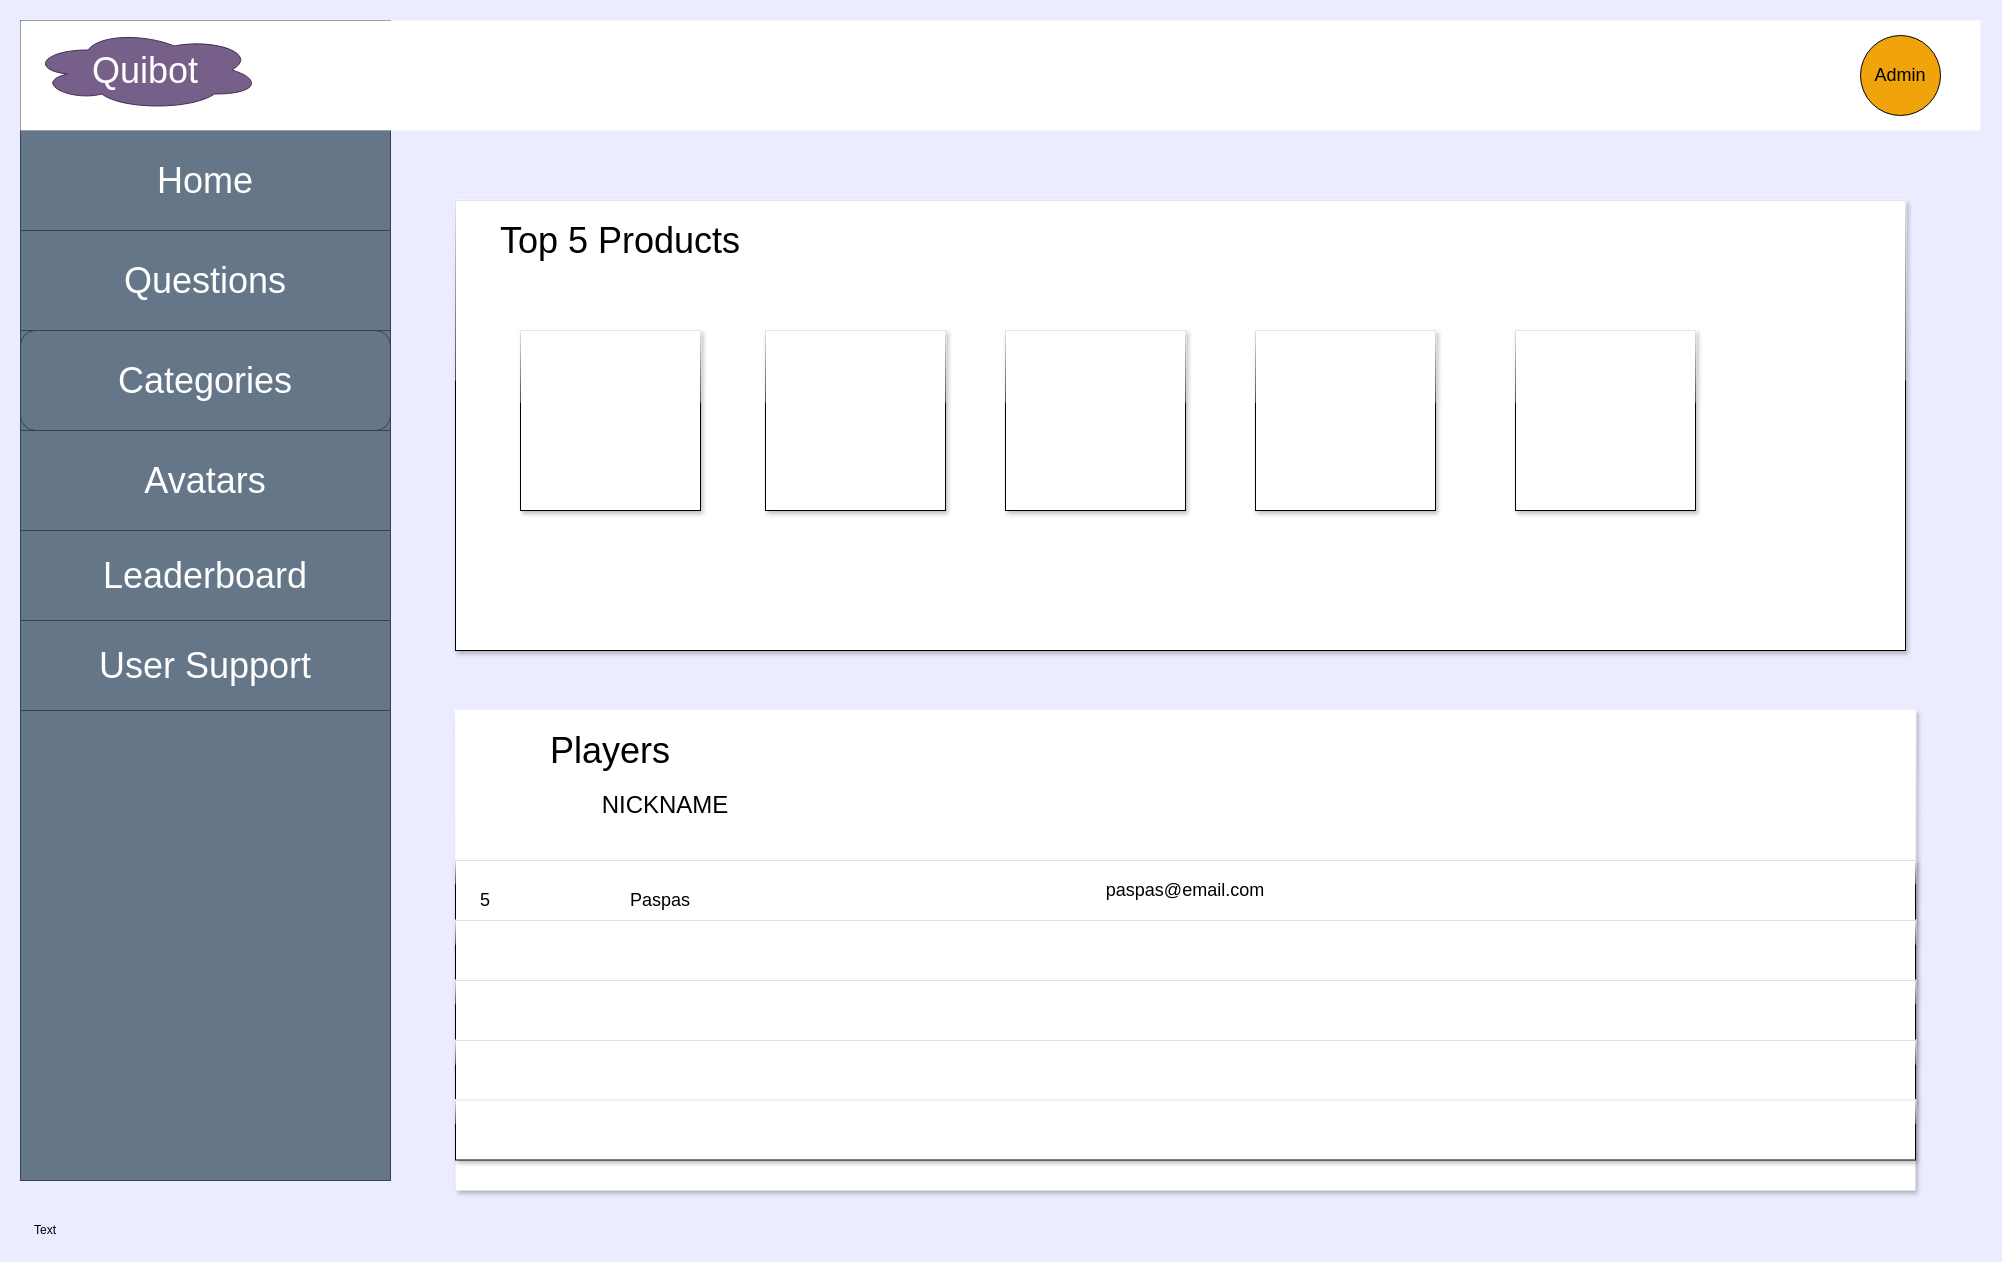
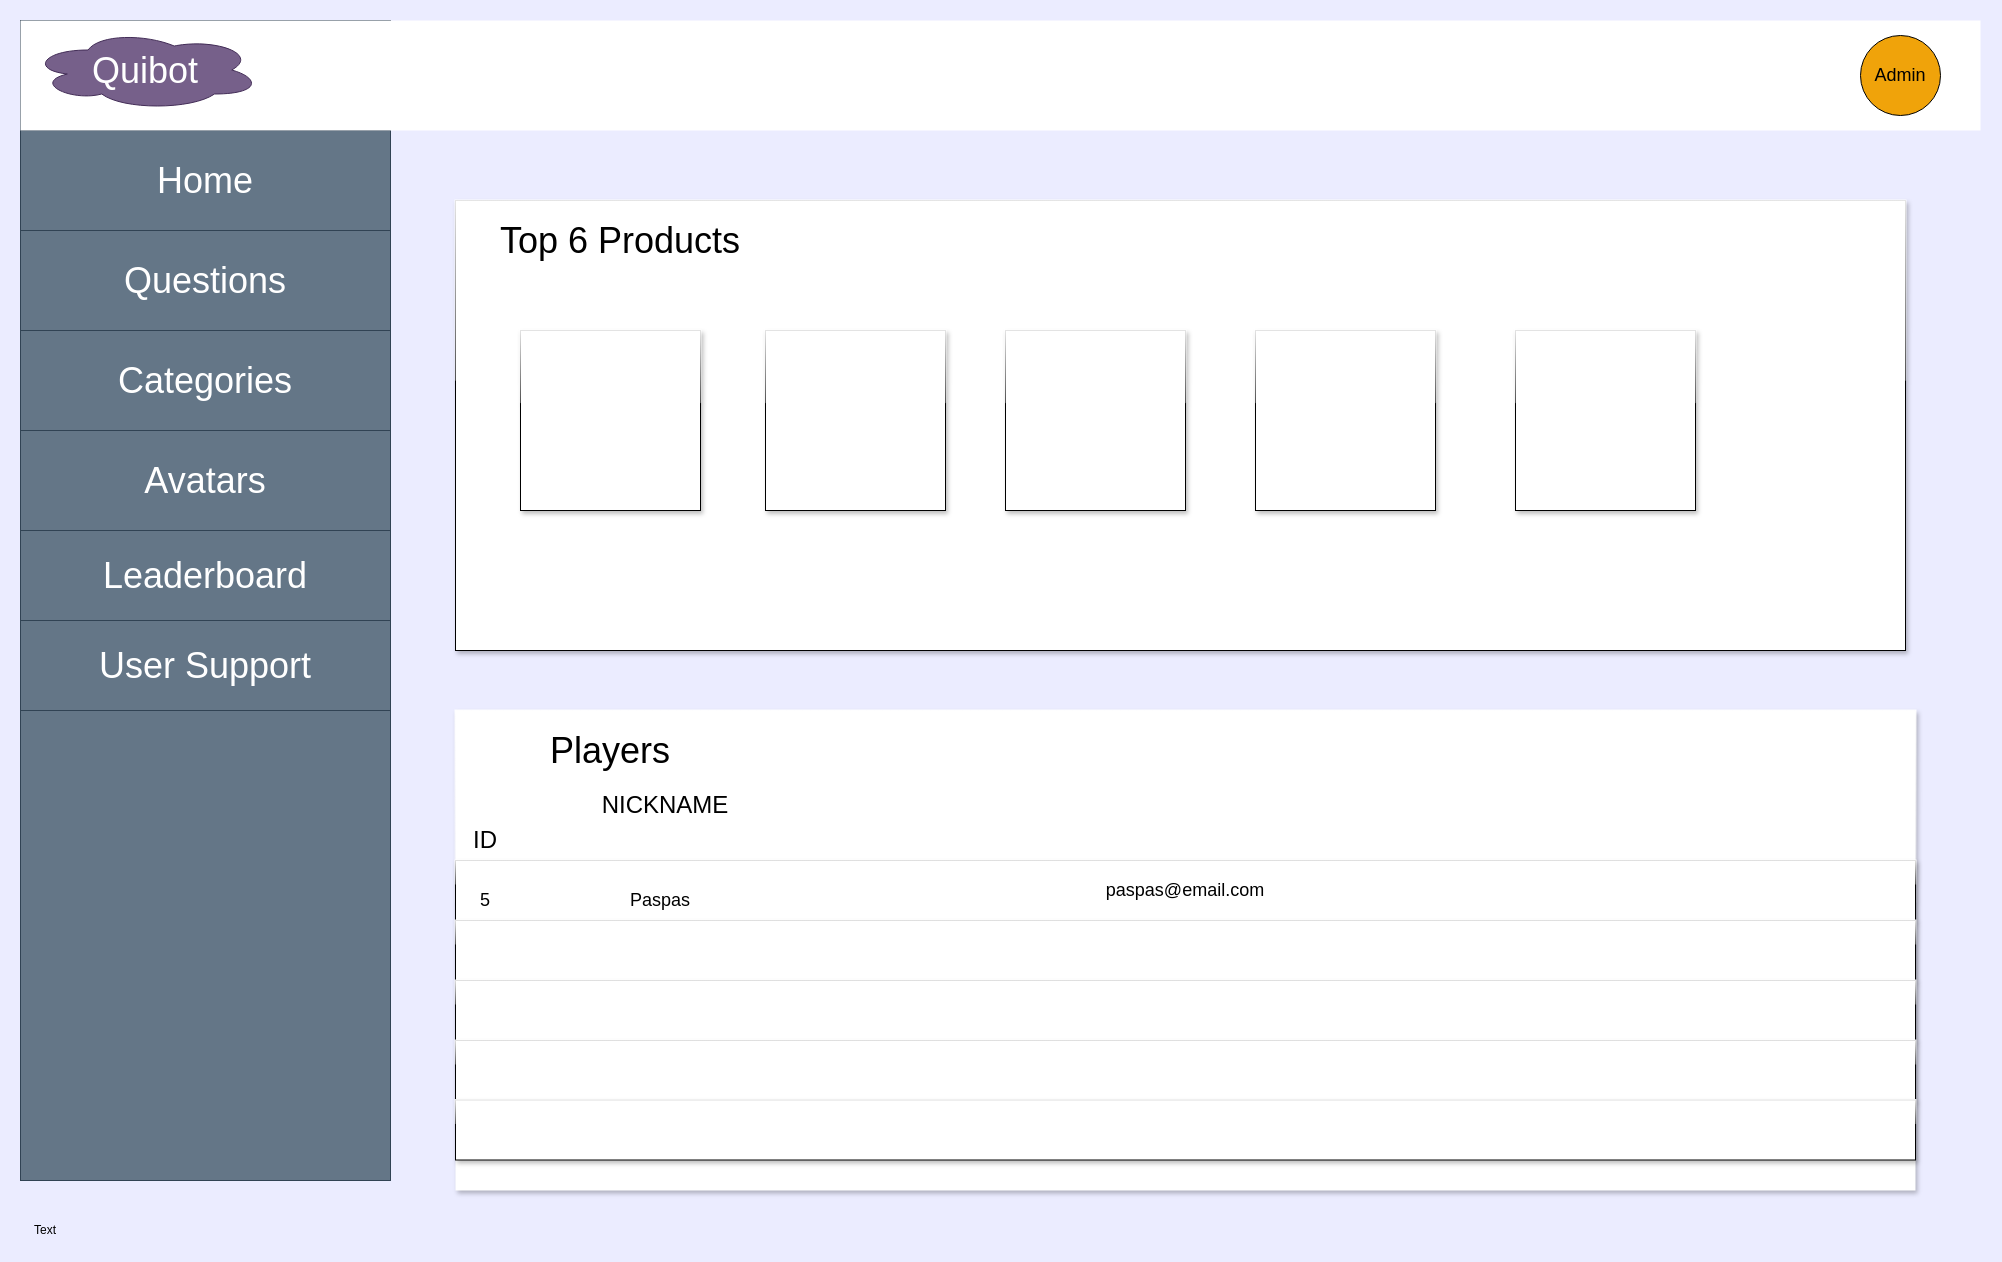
- <mxCell id="24" value="&lt;span style=&quot;font-size: 36px&quot;&gt;Top 5 Products&lt;/span&gt;" style="text;html=1;strokeColor=none;fillColor=none;align=center;verticalAlign=middle;whiteSpace=wrap;rounded=0;" vertex="1" parent="1"><mxGeometry x="465" y="230" width="310" height="20" as="geometry" /></mxCell>
+ <mxCell id="24" value="&lt;span style=&quot;font-size: 36px&quot;&gt;Top 6 Products&lt;/span&gt;" style="text;html=1;strokeColor=none;fillColor=none;align=center;verticalAlign=middle;whiteSpace=wrap;rounded=0;" vertex="1" parent="1"><mxGeometry x="465" y="230" width="310" height="20" as="geometry" /></mxCell>
- <mxCell id="5" value="&lt;font style=&quot;font-size: 36px&quot;&gt;Categories&lt;/font&gt;" style="whiteSpace=wrap;html=1;fillColor=#647687;strokeColor=#314354;fontColor=#ffffff;rounded=1;" vertex="1" parent="1"><mxGeometry x="20" y="330" width="370" height="100" as="geometry" /></mxCell>
+ <mxCell id="5" value="&lt;font style=&quot;font-size: 36px&quot;&gt;Categories&lt;/font&gt;" style="rounded=0;whiteSpace=wrap;html=1;fillColor=#647687;strokeColor=#314354;fontColor=#ffffff;" vertex="1" parent="1"><mxGeometry x="20" y="330" width="370" height="100" as="geometry" /></mxCell>
+ <mxCell id="18" value="&lt;span style=&quot;font-size: 24px&quot;&gt;ID&lt;/span&gt;" style="text;html=1;strokeColor=none;fillColor=none;align=center;verticalAlign=middle;whiteSpace=wrap;rounded=0;shadow=1;glass=1;comic=0;" vertex="1" parent="1"><mxGeometry x="465" y="830" width="40" height="20" as="geometry" /></mxCell>
